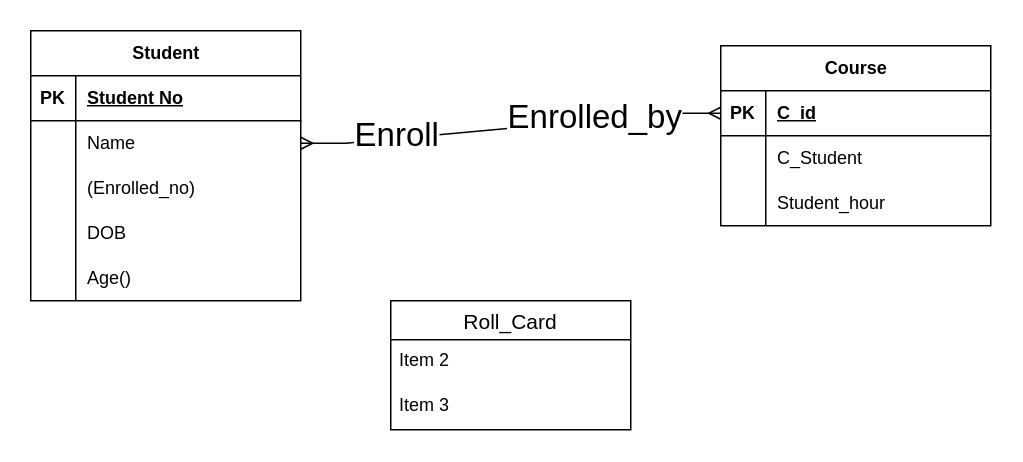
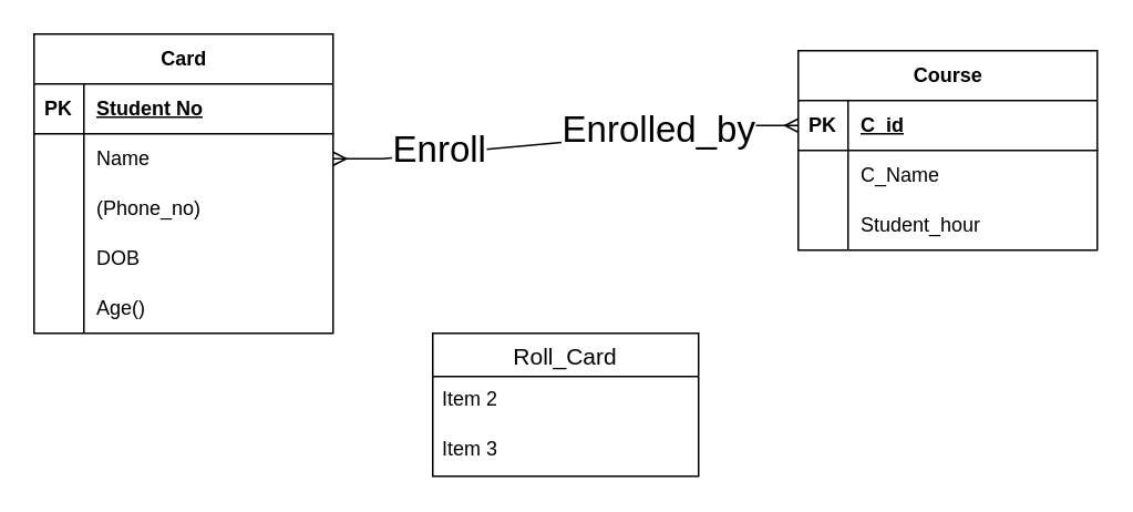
- <mxCell id="2" value="Student" style="shape=table;startSize=30;container=1;collapsible=1;childLayout=tableLayout;fixedRows=1;rowLines=0;fontStyle=1;align=center;resizeLast=1;html=1;" vertex="1" parent="1"><mxGeometry x="20" y="20" width="180" height="180" as="geometry"><mxRectangle x="140" y="150" width="90" height="30" as="alternateBounds" /></mxGeometry></mxCell>
+ <mxCell id="2" value="Card" style="shape=table;startSize=30;container=1;collapsible=1;childLayout=tableLayout;fixedRows=1;rowLines=0;fontStyle=1;align=center;resizeLast=1;html=1;" vertex="1" parent="1"><mxGeometry x="20" y="20" width="180" height="180" as="geometry"><mxRectangle x="140" y="150" width="90" height="30" as="alternateBounds" /></mxGeometry></mxCell>
- <mxCell id="24" value="C_Student" style="shape=partialRectangle;connectable=0;fillColor=none;top=0;left=0;bottom=0;right=0;align=left;spacingLeft=6;overflow=hidden;whiteSpace=wrap;html=1;" vertex="1" parent="22"><mxGeometry x="30" width="150" height="30" as="geometry"><mxRectangle width="150" height="30" as="alternateBounds" /></mxGeometry></mxCell>
+ <mxCell id="24" value="C_Name" style="shape=partialRectangle;connectable=0;fillColor=none;top=0;left=0;bottom=0;right=0;align=left;spacingLeft=6;overflow=hidden;whiteSpace=wrap;html=1;" vertex="1" parent="22"><mxGeometry x="30" width="150" height="30" as="geometry"><mxRectangle width="150" height="30" as="alternateBounds" /></mxGeometry></mxCell>
- <mxCell id="11" value="(Enrolled_no)" style="shape=partialRectangle;connectable=0;fillColor=none;top=0;left=0;bottom=0;right=0;align=left;spacingLeft=6;overflow=hidden;whiteSpace=wrap;html=1;" vertex="1" parent="9"><mxGeometry x="30" width="150" height="30" as="geometry"><mxRectangle width="150" height="30" as="alternateBounds" /></mxGeometry></mxCell>
+ <mxCell id="11" value="(Phone_no)" style="shape=partialRectangle;connectable=0;fillColor=none;top=0;left=0;bottom=0;right=0;align=left;spacingLeft=6;overflow=hidden;whiteSpace=wrap;html=1;" vertex="1" parent="9"><mxGeometry x="30" width="150" height="30" as="geometry"><mxRectangle width="150" height="30" as="alternateBounds" /></mxGeometry></mxCell>
